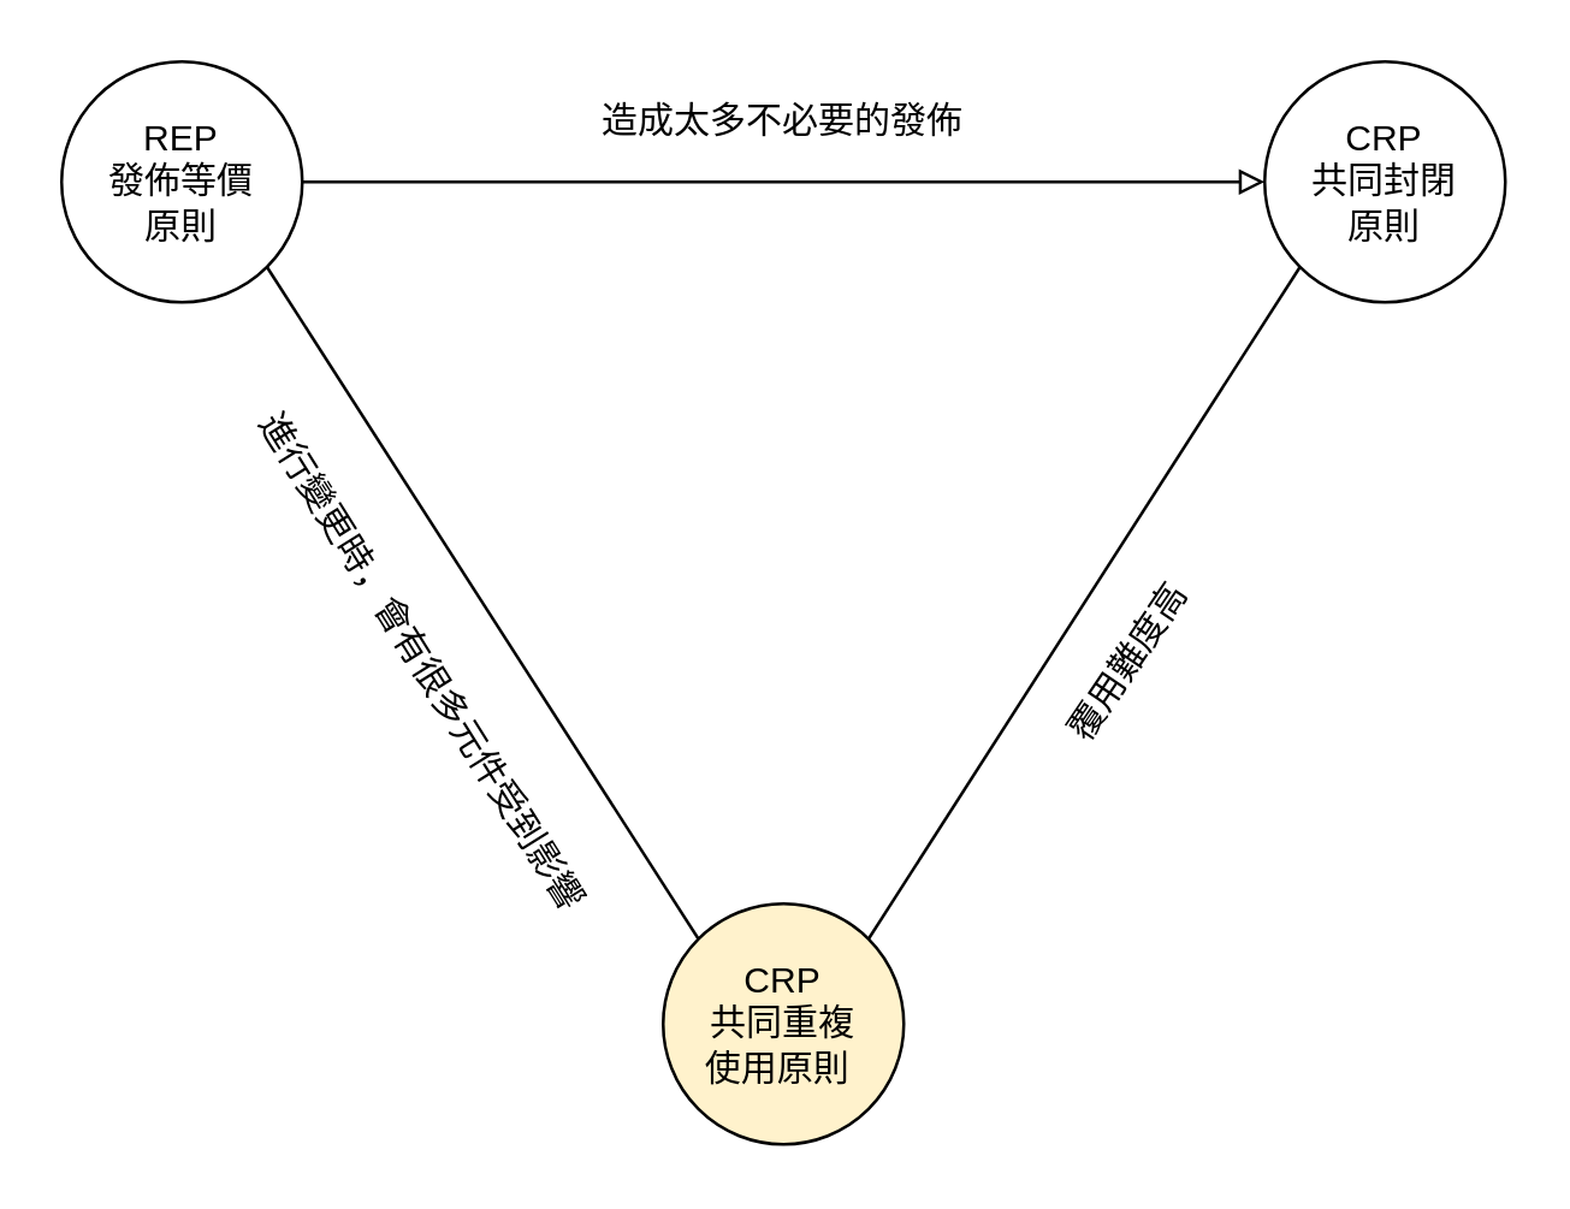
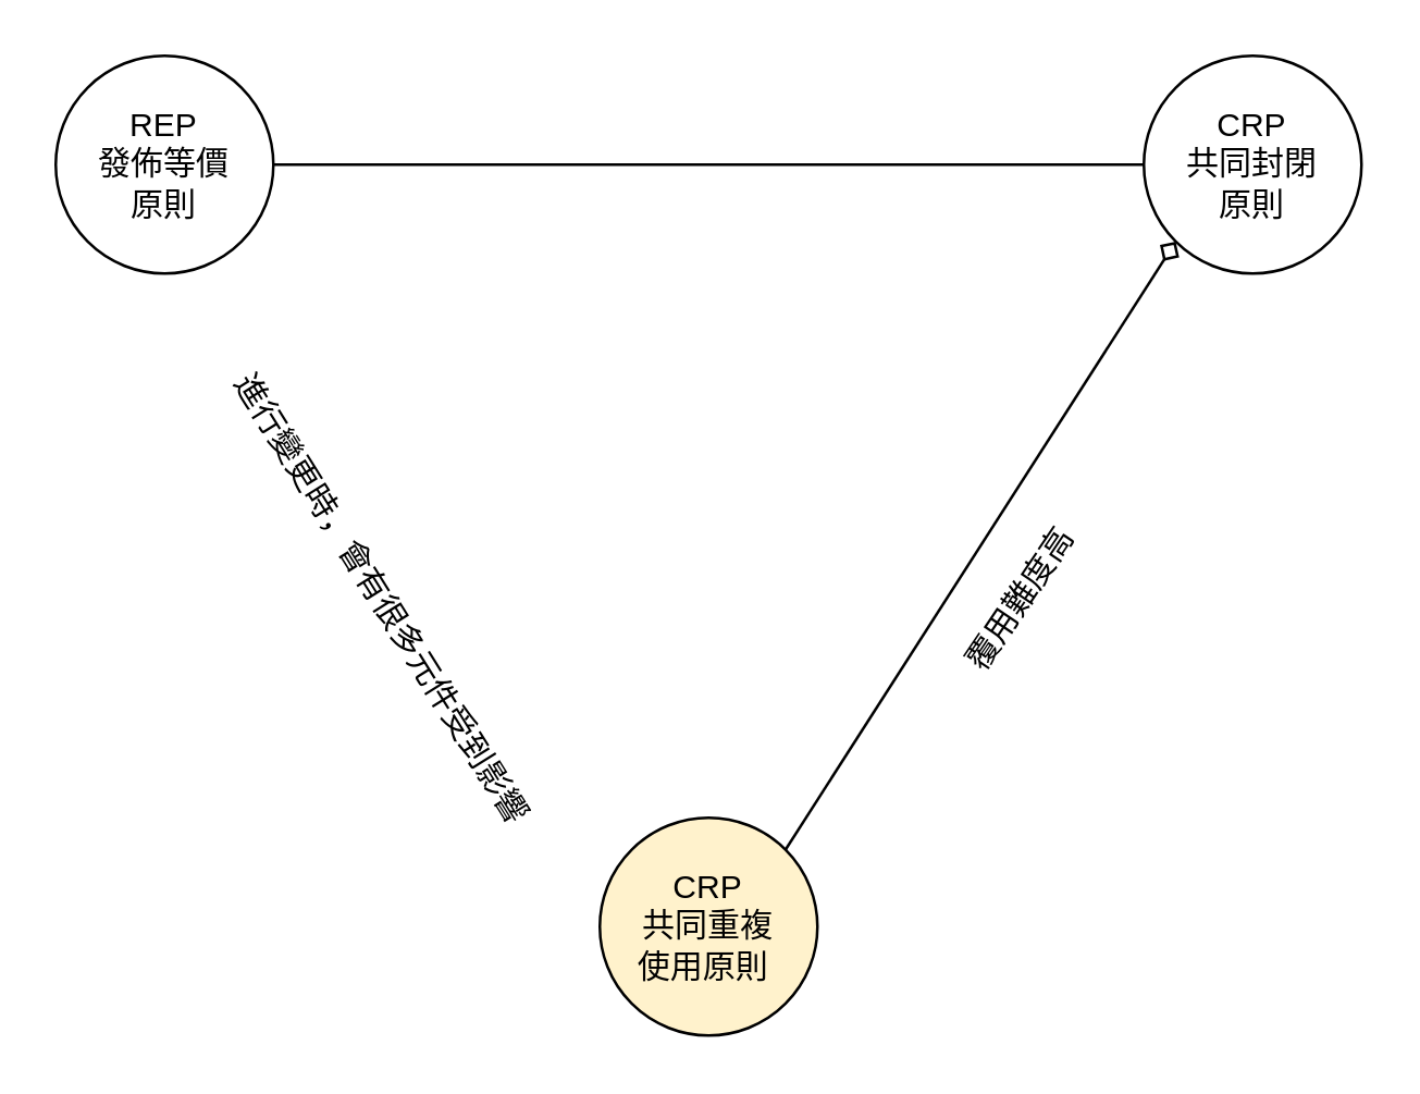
- <mxCell id="9" value="造成太多不必要的發佈" style="text;html=1;strokeColor=none;fillColor=none;align=center;verticalAlign=middle;whiteSpace=wrap;rounded=0;" vertex="1" parent="1"><mxGeometry x="195" y="30" width="130" height="20" as="geometry" /></mxCell>
- <mxCell id="6" style="edgeStyle=none;rounded=0;orthogonalLoop=1;jettySize=auto;html=1;exitX=1;exitY=0.5;exitDx=0;exitDy=0;entryX=0;entryY=0.5;entryDx=0;entryDy=0;startArrow=none;startFill=0;endArrow=block;endFill=0;" edge="1" parent="1" source="7" target="4"><mxGeometry relative="1" as="geometry" /></mxCell>
+ <mxCell id="6" style="edgeStyle=none;rounded=0;orthogonalLoop=1;jettySize=auto;html=1;exitX=1;exitY=0.5;exitDx=0;exitDy=0;entryX=0;entryY=0.5;entryDx=0;entryDy=0;startArrow=none;startFill=0;endArrow=none;endFill=0;" edge="1" parent="1" source="7" target="4"><mxGeometry relative="1" as="geometry" /></mxCell>
- <mxCell id="2" style="edgeStyle=none;rounded=0;orthogonalLoop=1;jettySize=auto;html=1;exitX=1;exitY=0;exitDx=0;exitDy=0;entryX=0;entryY=1;entryDx=0;entryDy=0;startArrow=none;startFill=0;endArrow=none;endFill=0;" edge="1" parent="1" source="3" target="4"><mxGeometry relative="1" as="geometry" /></mxCell>
+ <mxCell id="2" style="edgeStyle=none;rounded=0;orthogonalLoop=1;jettySize=auto;html=1;exitX=1;exitY=0;exitDx=0;exitDy=0;entryX=0;entryY=1;entryDx=0;entryDy=0;startArrow=none;startFill=0;endArrow=diamond;endFill=0;" edge="1" parent="1" source="3" target="4"><mxGeometry relative="1" as="geometry" /></mxCell>
- <mxCell id="5" style="rounded=0;orthogonalLoop=1;jettySize=auto;html=1;exitX=1;exitY=1;exitDx=0;exitDy=0;entryX=0;entryY=0;entryDx=0;entryDy=0;startArrow=none;startFill=0;endArrow=none;endFill=0;" edge="1" parent="1" source="7" target="3"><mxGeometry relative="1" as="geometry" /></mxCell>
